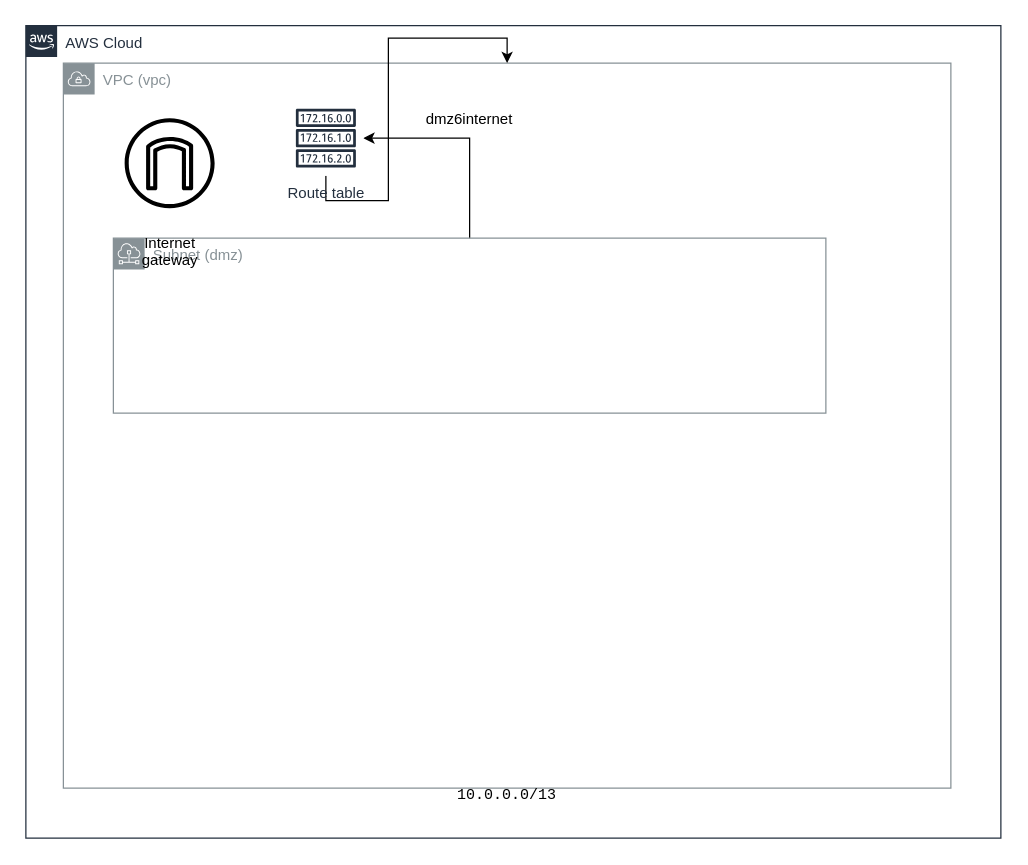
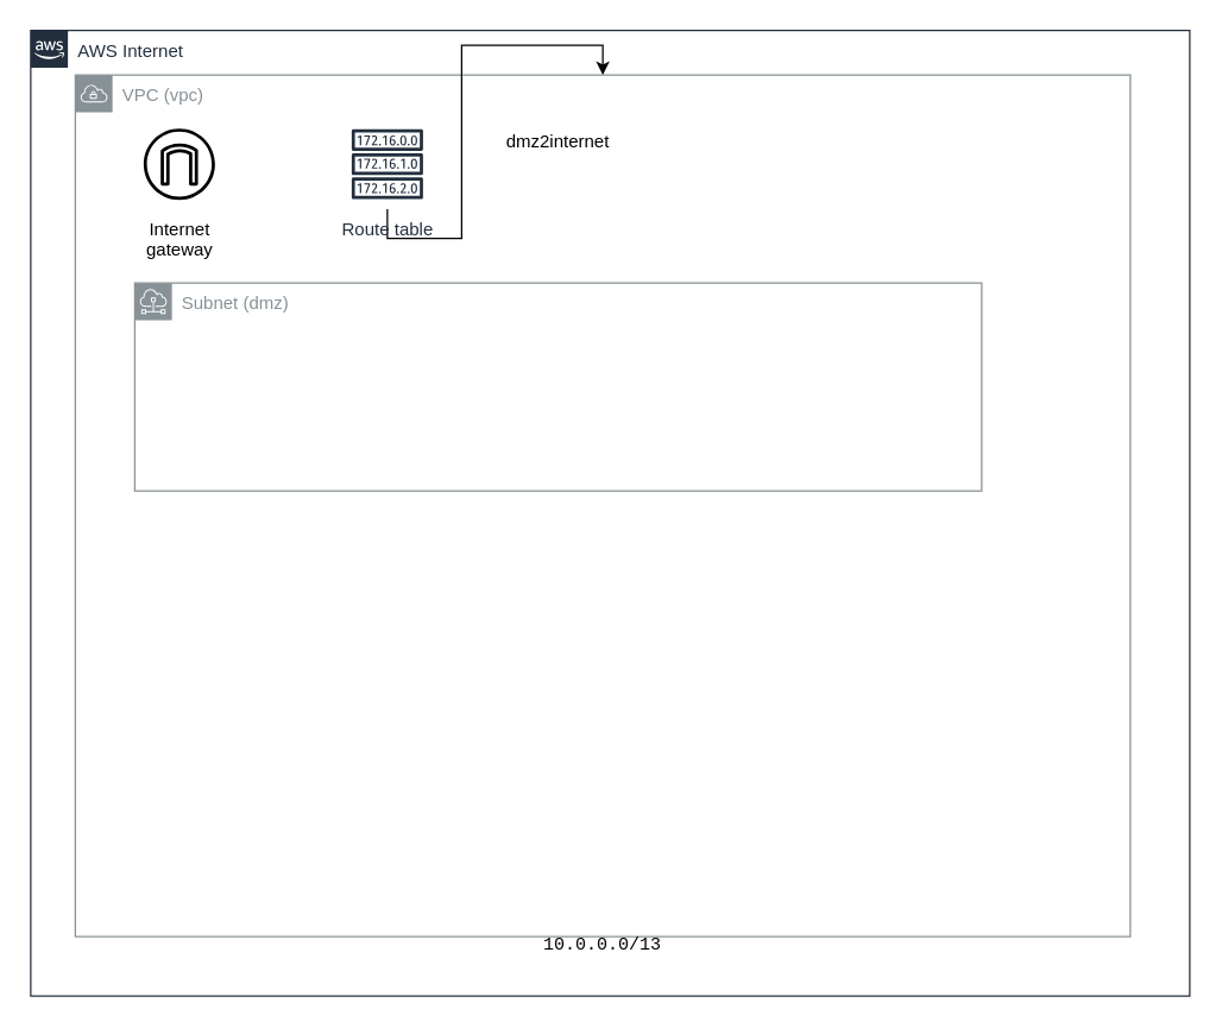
- <mxCell id="2" value="AWS Cloud" style="points=[[0,0],[0.25,0],[0.5,0],[0.75,0],[1,0],[1,0.25],[1,0.5],[1,0.75],[1,1],[0.75,1],[0.5,1],[0.25,1],[0,1],[0,0.75],[0,0.5],[0,0.25]];outlineConnect=0;gradientColor=none;html=1;whiteSpace=wrap;fontSize=12;fontStyle=0;shape=mxgraph.aws4.group;grIcon=mxgraph.aws4.group_aws_cloud_alt;strokeColor=#232F3E;fillColor=none;verticalAlign=top;align=left;spacingLeft=30;fontColor=#232F3E;dashed=0;labelBackgroundColor=#ffffff;container=1;pointerEvents=0;collapsible=0;recursiveResize=0;" parent="1" vertex="1"><mxGeometry x="20" y="20" width="780" height="650" as="geometry" /></mxCell>
+ <mxCell id="2" value="AWS Internet" style="points=[[0,0],[0.25,0],[0.5,0],[0.75,0],[1,0],[1,0.25],[1,0.5],[1,0.75],[1,1],[0.75,1],[0.5,1],[0.25,1],[0,1],[0,0.75],[0,0.5],[0,0.25]];outlineConnect=0;gradientColor=none;html=1;whiteSpace=wrap;fontSize=12;fontStyle=0;shape=mxgraph.aws4.group;grIcon=mxgraph.aws4.group_aws_cloud_alt;strokeColor=#232F3E;fillColor=none;verticalAlign=top;align=left;spacingLeft=30;fontColor=#232F3E;dashed=0;labelBackgroundColor=#ffffff;container=1;pointerEvents=0;collapsible=0;recursiveResize=0;" parent="1" vertex="1"><mxGeometry x="20" y="20" width="780" height="650" as="geometry" /></mxCell>
- <mxCell id="10" value="dmz6internet" style="text;html=1;strokeColor=none;fillColor=none;align=center;verticalAlign=middle;whiteSpace=wrap;rounded=0;" parent="2" vertex="1"><mxGeometry x="325" y="60" width="60" height="30" as="geometry" /></mxCell>
+ <mxCell id="10" value="dmz2internet" style="text;html=1;strokeColor=none;fillColor=none;align=center;verticalAlign=middle;whiteSpace=wrap;rounded=0;" parent="2" vertex="1"><mxGeometry x="325" y="60" width="60" height="30" as="geometry" /></mxCell>
- <mxCell id="5" style="edgeStyle=orthogonalEdgeStyle;rounded=0;orthogonalLoop=1;jettySize=auto;html=1;" parent="2" source="6" target="9" edge="1"><mxGeometry relative="1" as="geometry"><Array as="points"><mxPoint x="355" y="90" /></Array></mxGeometry></mxCell>
- <mxCell id="7" value="Internet&#10;gateway" style="sketch=0;outlineConnect=0;dashed=0;verticalLabelPosition=bottom;verticalAlign=top;align=center;html=1;fontSize=12;fontStyle=0;aspect=fixed;shape=mxgraph.aws4.resourceIcon;resIcon=mxgraph.aws4.internet_gateway;" parent="2" vertex="1"><mxGeometry x="70" y="60" width="90" height="100" as="geometry" /></mxCell>
+ <mxCell id="7" value="Internet&#10;gateway" style="sketch=0;outlineConnect=0;dashed=0;verticalLabelPosition=bottom;verticalAlign=top;align=center;html=1;fontSize=12;fontStyle=0;aspect=fixed;shape=mxgraph.aws4.resourceIcon;resIcon=mxgraph.aws4.internet_gateway;" parent="2" vertex="1"><mxGeometry x="70" y="60" width="60" height="60" as="geometry" /></mxCell>
